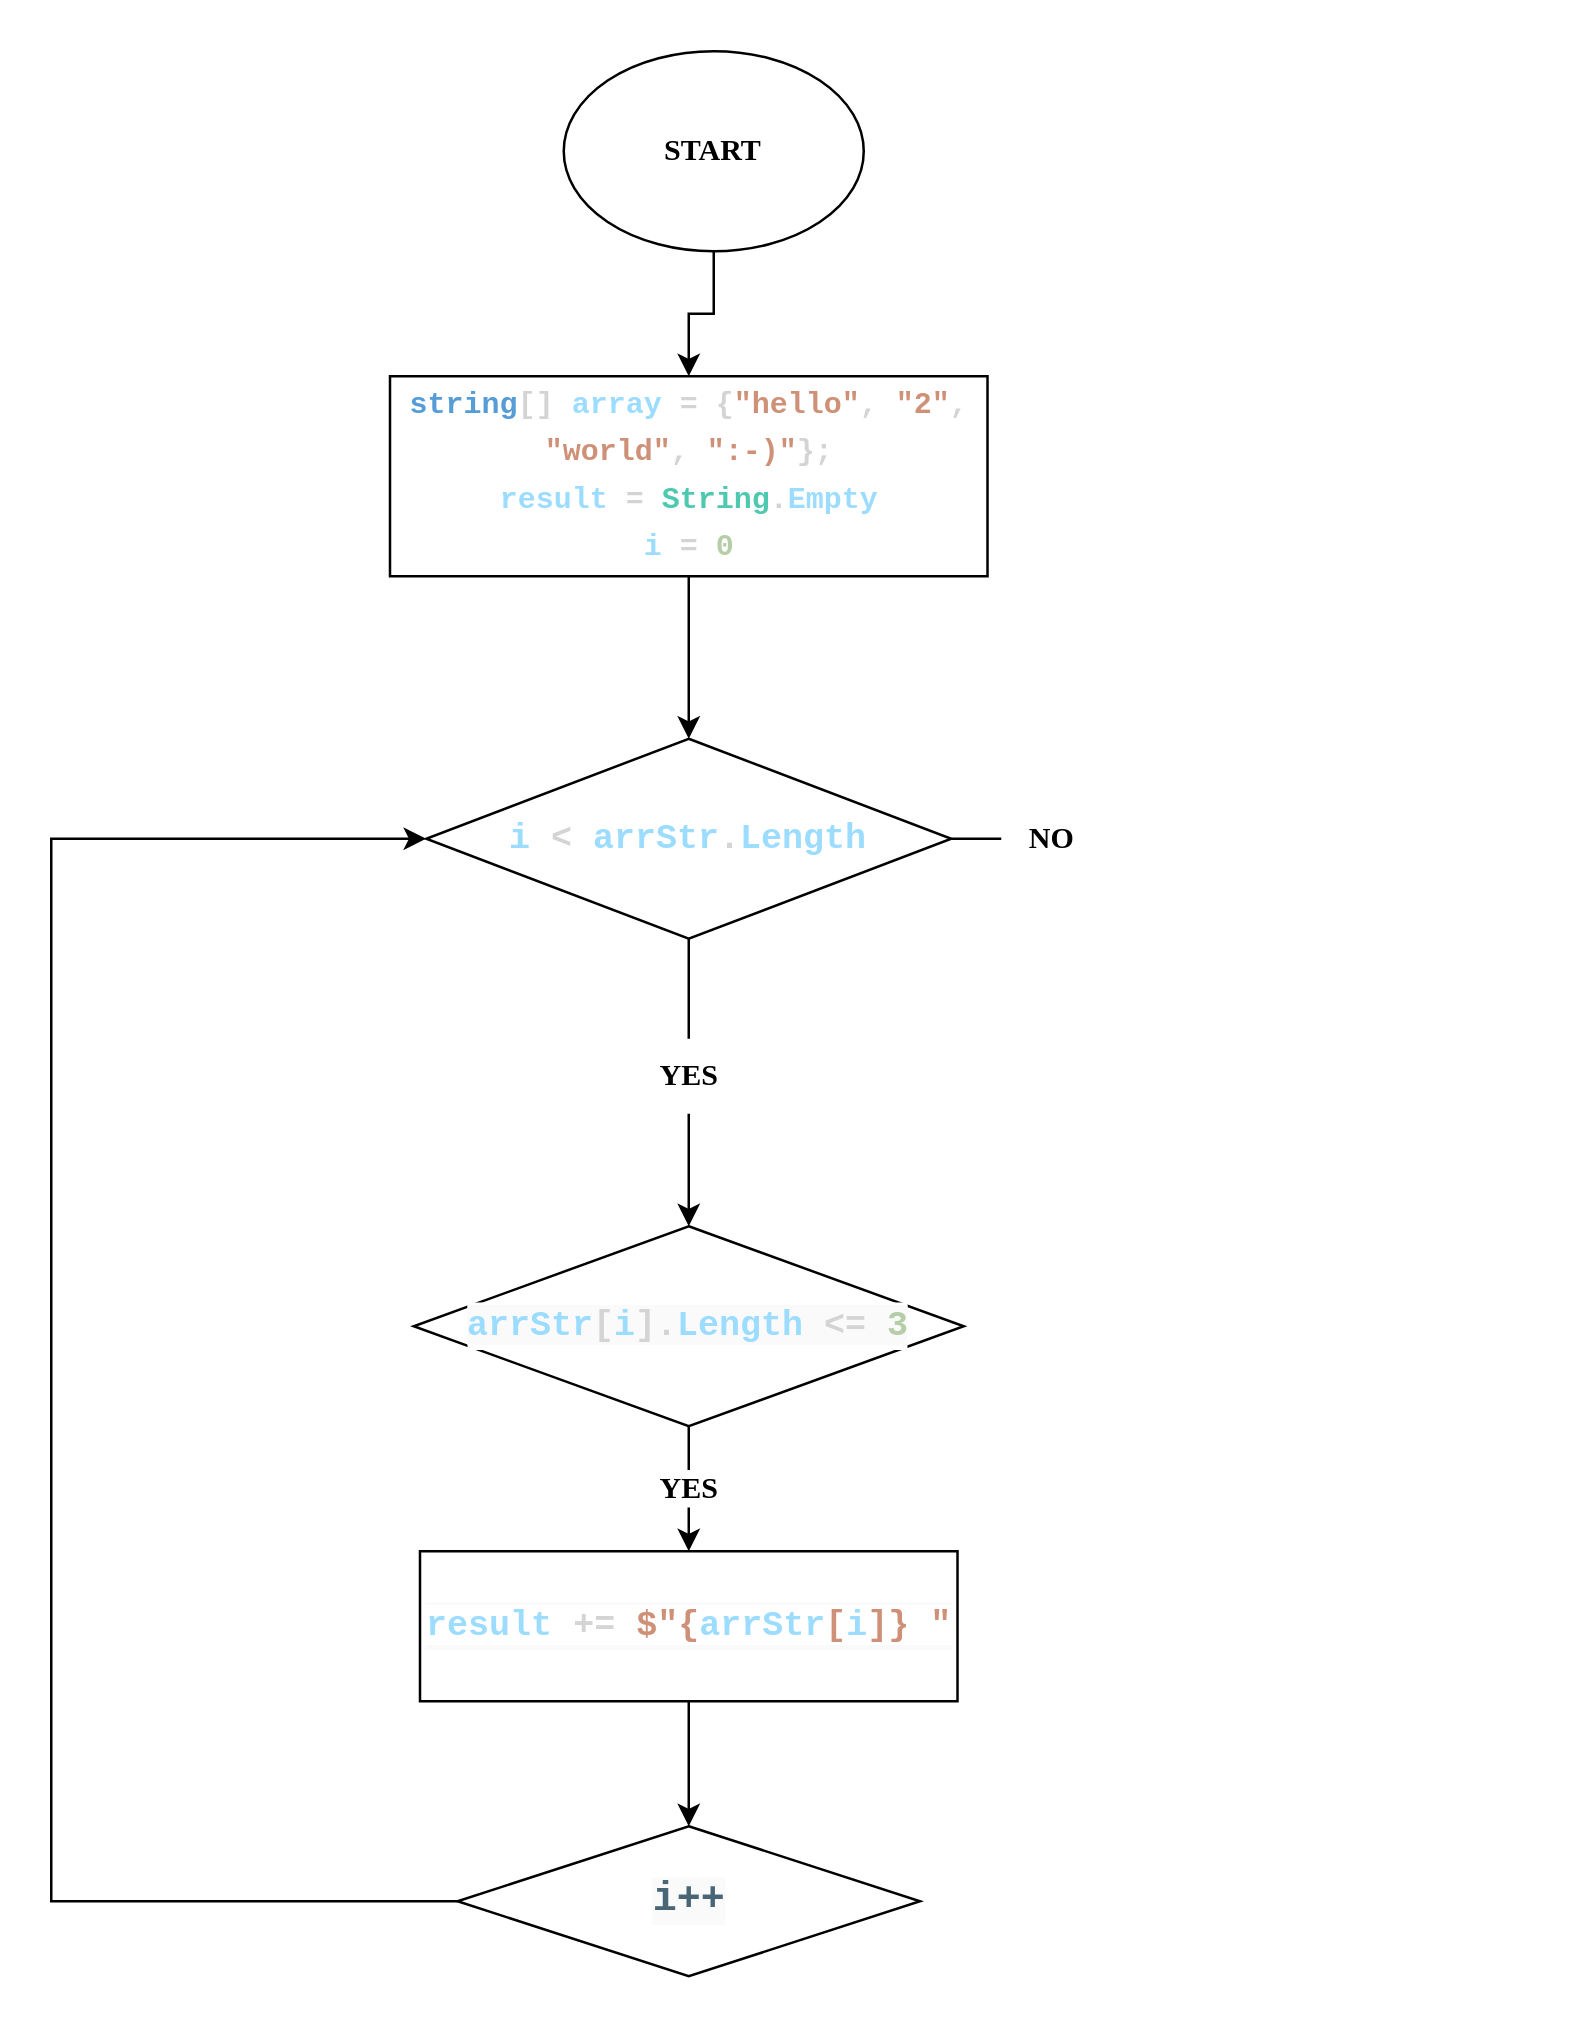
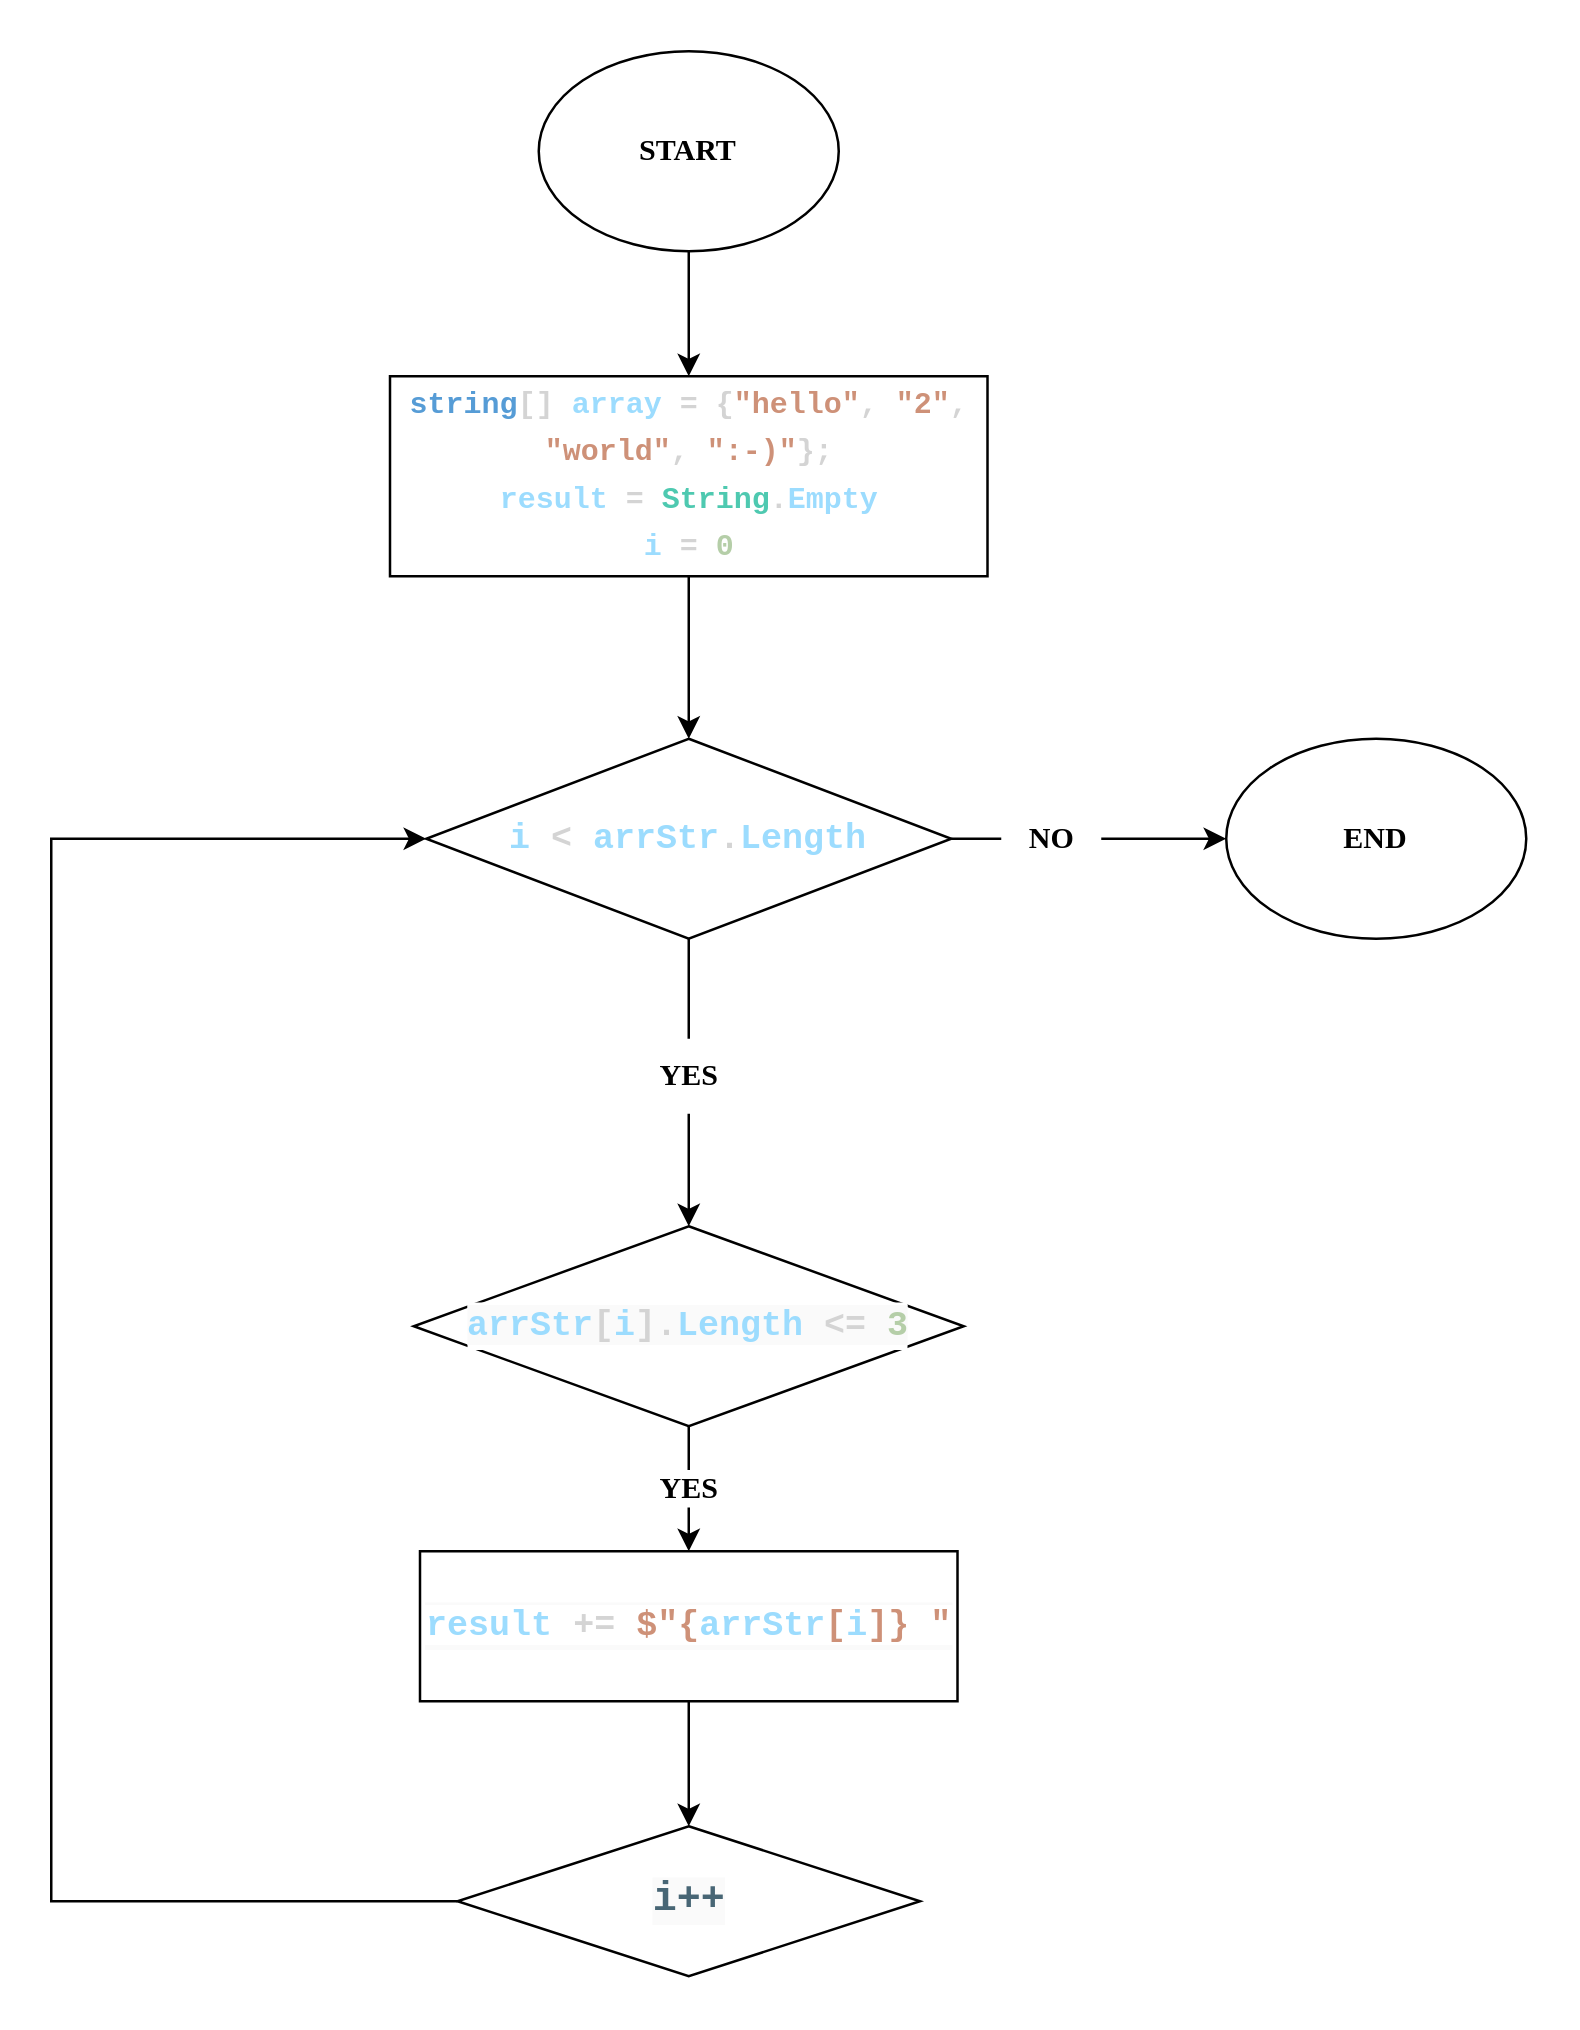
- <mxCell id="3" value="&lt;b&gt;&lt;font face=&quot;Georgia&quot;&gt;START&lt;/font&gt;&lt;/b&gt;" style="ellipse;whiteSpace=wrap;html=1;" vertex="1" parent="1"><mxGeometry x="225" y="20" width="120" height="80" as="geometry" /></mxCell>
+ <mxCell id="3" value="&lt;b&gt;&lt;font face=&quot;Georgia&quot;&gt;START&lt;/font&gt;&lt;/b&gt;" style="ellipse;whiteSpace=wrap;html=1;" vertex="1" parent="1"><mxGeometry x="215" y="20" width="120" height="80" as="geometry" /></mxCell>
+ <mxCell id="7" style="edgeStyle=orthogonalEdgeStyle;rounded=0;orthogonalLoop=1;jettySize=auto;html=1;exitX=1;exitY=0.5;exitDx=0;exitDy=0;fontFamily=Georgia;fontSize=12;startArrow=none;" edge="1" parent="1" source="12" target="9"><mxGeometry relative="1" as="geometry" /></mxCell>
+ <mxCell id="9" value="&lt;b&gt;&lt;font face=&quot;Georgia&quot;&gt;END&lt;/font&gt;&lt;/b&gt;" style="ellipse;whiteSpace=wrap;html=1;" vertex="1" parent="1"><mxGeometry x="490" y="295" width="120" height="80" as="geometry" /></mxCell>
